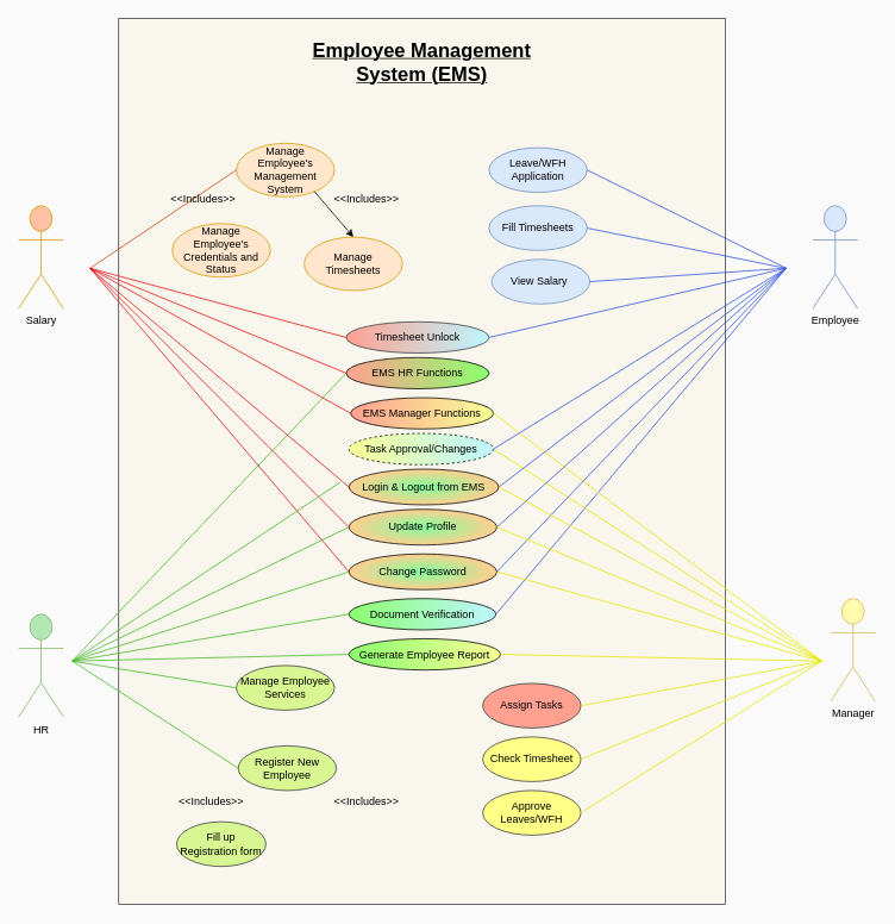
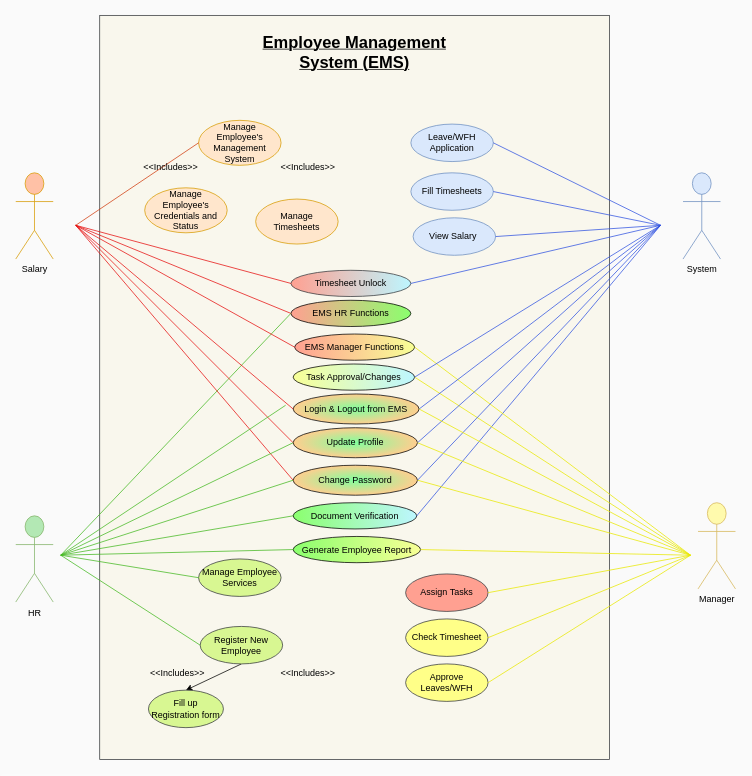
- <mxCell id="66" style="edgeStyle=none;rounded=0;orthogonalLoop=1;jettySize=auto;html=1;exitX=0.794;exitY=0.898;exitDx=0;exitDy=0;entryX=0.5;entryY=0;entryDx=0;entryDy=0;exitPerimeter=0;" edge="1" parent="1" source="3" target="5"><mxGeometry relative="1" as="geometry"><mxPoint x="414.93" y="215" as="sourcePoint" /><mxPoint x="370" y="248.36" as="targetPoint" /></mxGeometry></mxCell>
- <mxCell id="6" value="Employee" style="shape=umlActor;verticalLabelPosition=bottom;verticalAlign=top;html=1;fillColor=#dae8fc;strokeColor=#6c8ebf;" parent="1" vertex="1"><mxGeometry x="910" y="230" width="50" height="115" as="geometry" /></mxCell>
+ <mxCell id="6" value="System" style="shape=umlActor;verticalLabelPosition=bottom;verticalAlign=top;html=1;fillColor=#dae8fc;strokeColor=#6c8ebf;" parent="1" vertex="1"><mxGeometry x="910" y="230" width="50" height="115" as="geometry" /></mxCell>
- <mxCell id="45" value="Task Approval/Changes" style="ellipse;whiteSpace=wrap;html=1;gradientColor=#BDF6FF;gradientDirection=east;fillColor=#F8FF96;dashed=1;" parent="1" vertex="1"><mxGeometry x="390" y="485" width="162" height="35" as="geometry" /></mxCell>
+ <mxCell id="45" value="Task Approval/Changes" style="ellipse;whiteSpace=wrap;html=1;gradientColor=#BDF6FF;gradientDirection=east;fillColor=#F8FF96;" parent="1" vertex="1"><mxGeometry x="390" y="485" width="162" height="35" as="geometry" /></mxCell>
+ <mxCell id="19" style="edgeStyle=none;rounded=0;orthogonalLoop=1;jettySize=auto;html=1;exitX=0.5;exitY=1;exitDx=0;exitDy=0;entryX=0.5;entryY=0;entryDx=0;entryDy=0;" parent="1" source="20" target="21" edge="1"><mxGeometry relative="1" as="geometry" /></mxCell>
